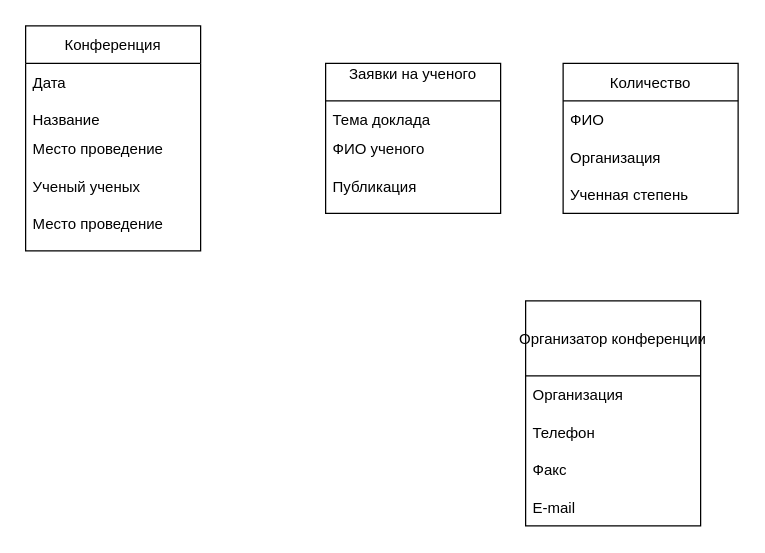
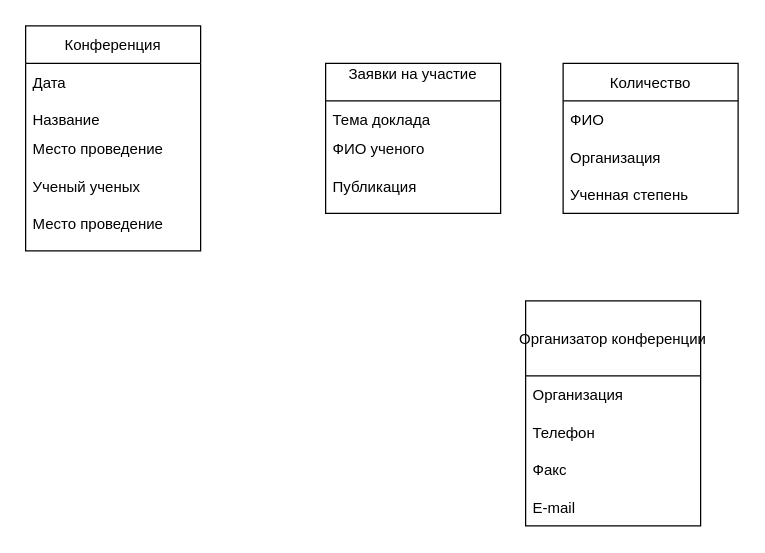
- <mxCell id="8" value="Заявки на ученого&#10;" style="swimlane;fontStyle=0;childLayout=stackLayout;horizontal=1;startSize=30;horizontalStack=0;resizeParent=1;resizeParentMax=0;resizeLast=0;collapsible=1;marginBottom=0;" vertex="1" parent="1"><mxGeometry x="260" y="50" width="140" height="120" as="geometry" /></mxCell>
+ <mxCell id="8" value="Заявки на участие&#10;" style="swimlane;fontStyle=0;childLayout=stackLayout;horizontal=1;startSize=30;horizontalStack=0;resizeParent=1;resizeParentMax=0;resizeLast=0;collapsible=1;marginBottom=0;" vertex="1" parent="1"><mxGeometry x="260" y="50" width="140" height="120" as="geometry" /></mxCell>
